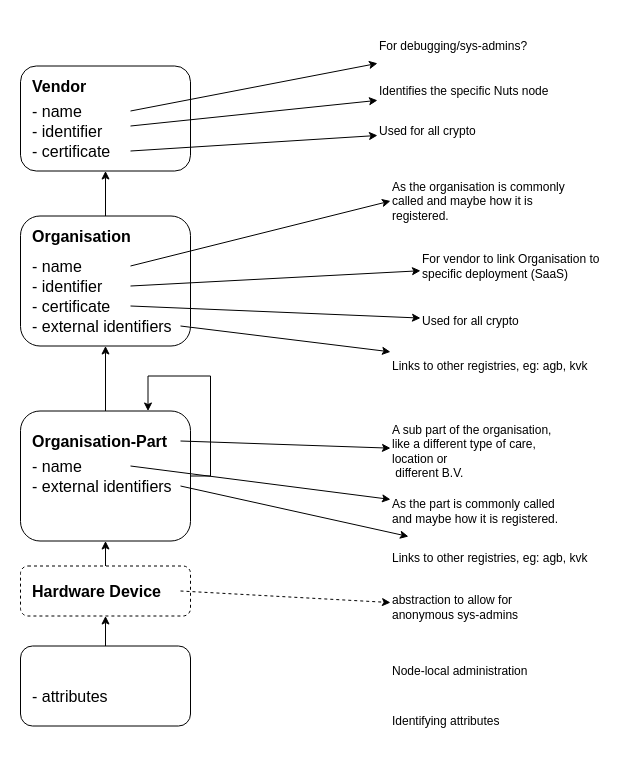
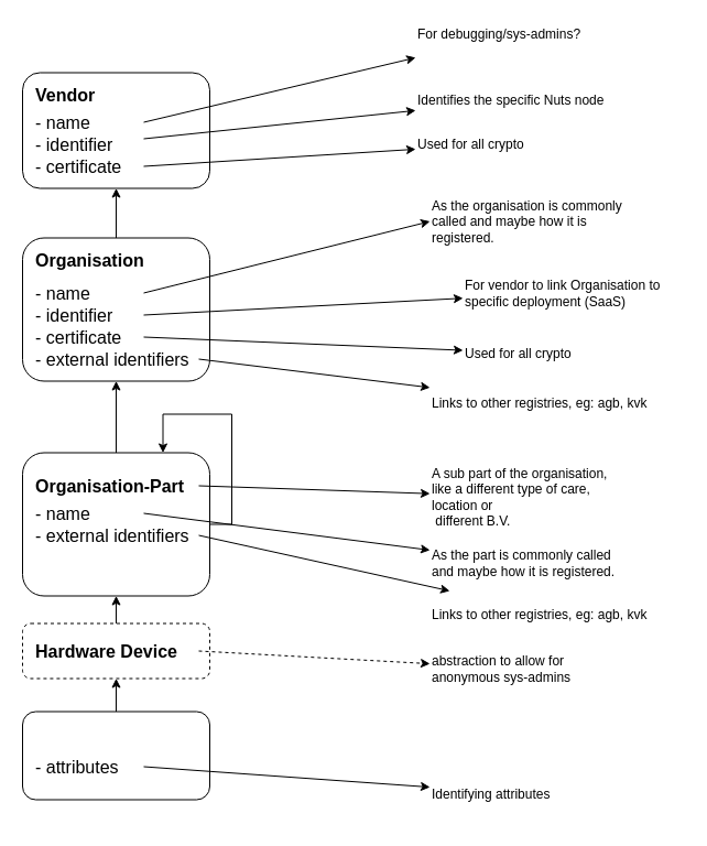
- <mxCell id="47" value="For debugging/sys-admins?" style="text;html=1;strokeColor=none;fillColor=none;align=left;verticalAlign=middle;whiteSpace=wrap;rounded=0;" vertex="1" parent="1"><mxGeometry x="377" y="20.5" width="180" height="50" as="geometry" /></mxCell>
+ <mxCell id="47" value="For debugging/sys-admins?" style="text;html=1;strokeColor=none;fillColor=none;align=left;verticalAlign=middle;whiteSpace=wrap;rounded=0;" vertex="1" parent="1"><mxGeometry x="377" y="5.5" width="180" height="50" as="geometry" /></mxCell>
- <mxCell id="38" value="Node-local administration" style="text;html=1;strokeColor=none;fillColor=none;align=left;verticalAlign=middle;whiteSpace=wrap;rounded=0;" vertex="1" parent="1"><mxGeometry x="390" y="645.5" width="180" height="50" as="geometry" /></mxCell>
+ <mxCell id="36" style="rounded=0;orthogonalLoop=1;jettySize=auto;html=1;exitX=1;exitY=0.5;exitDx=0;exitDy=0;" edge="1" parent="1" source="37" target="39"><mxGeometry relative="1" as="geometry" /></mxCell>
